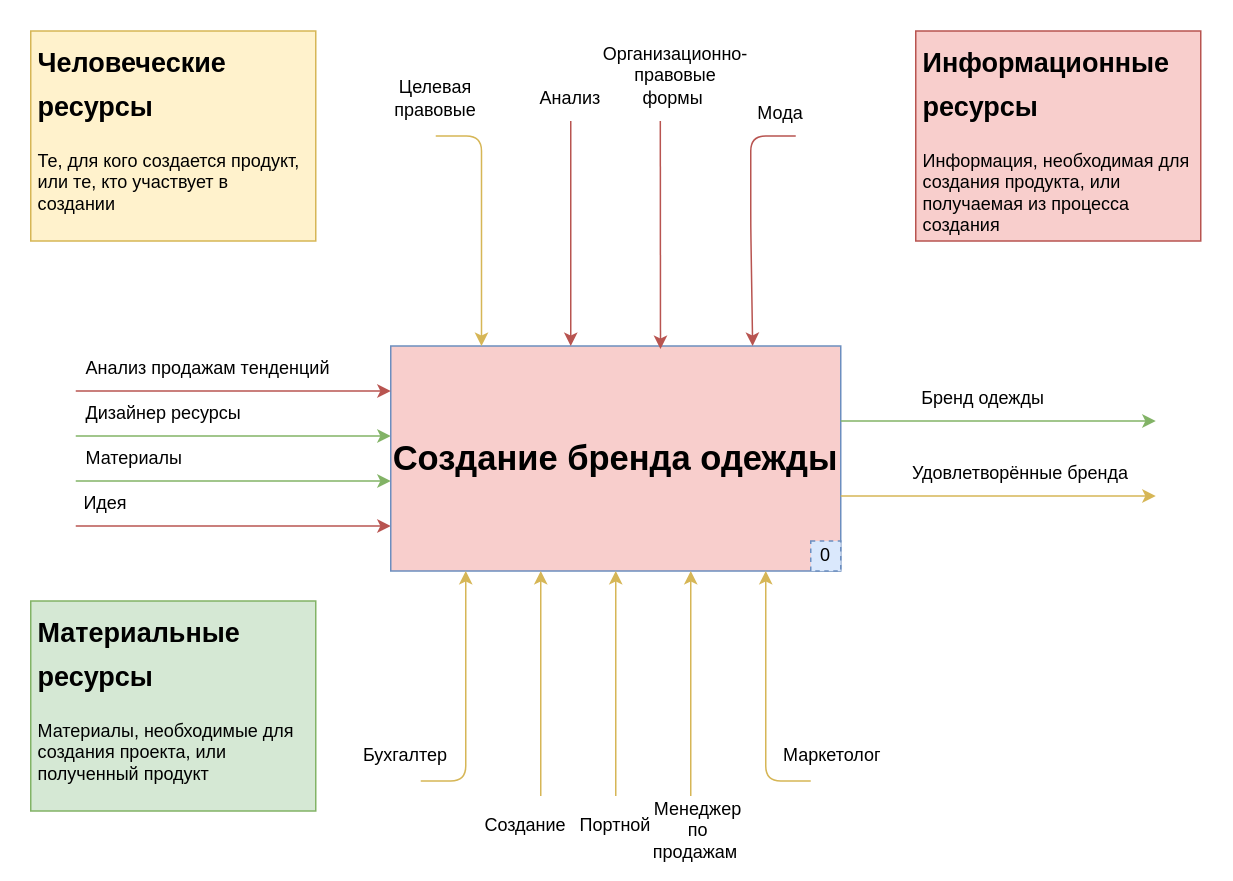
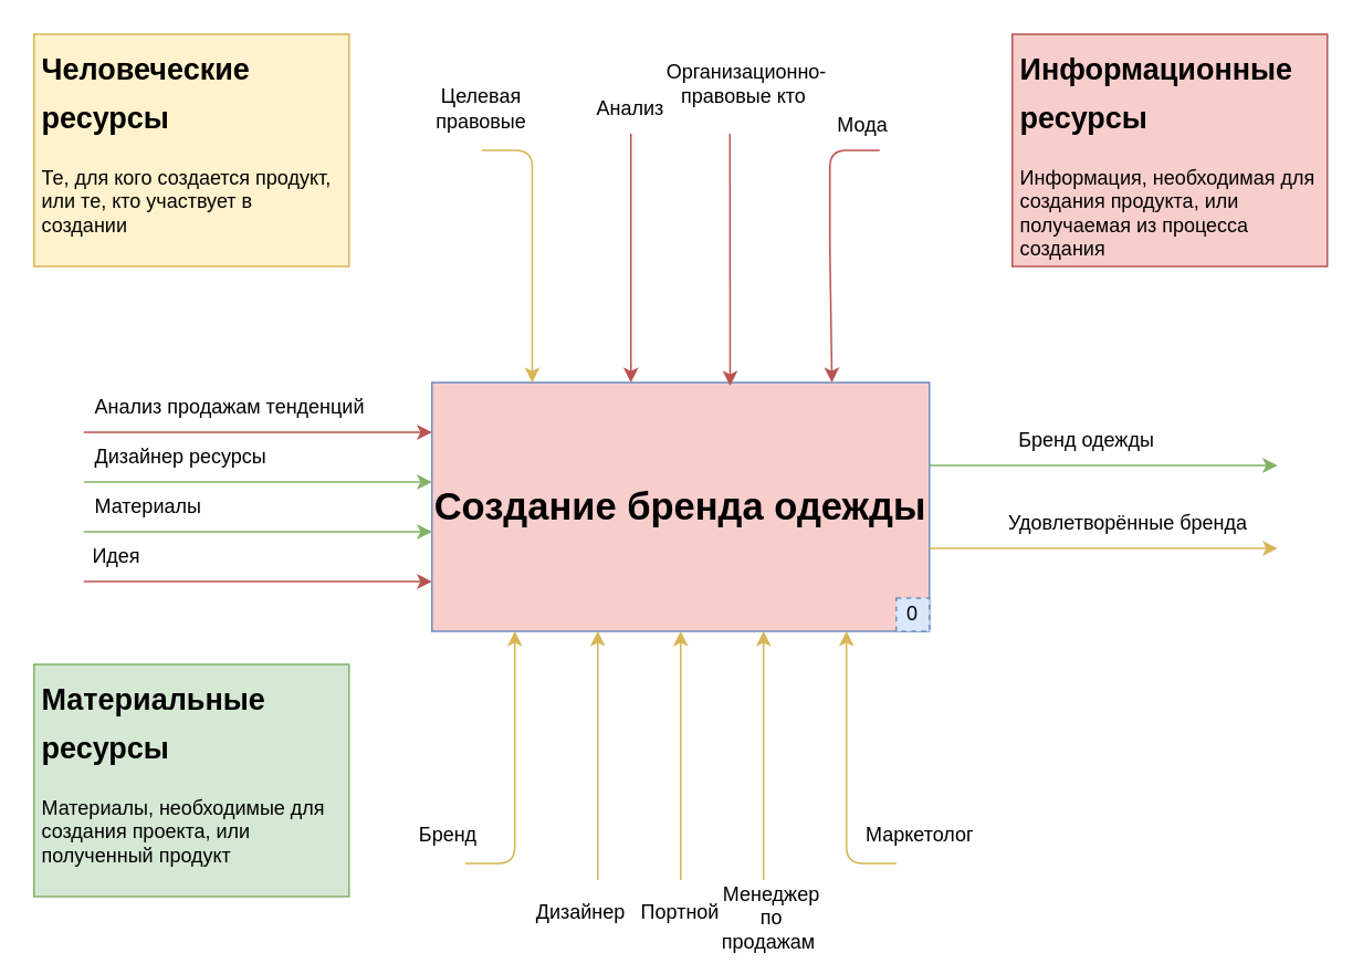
- <mxCell id="28" value="Организационно- правовые формы&amp;nbsp;" style="text;html=1;strokeColor=none;fillColor=none;align=center;verticalAlign=middle;whiteSpace=wrap;rounded=0;" parent="1" vertex="1"><mxGeometry x="400" y="30" width="100" height="40" as="geometry" /></mxCell>
+ <mxCell id="28" value="Организационно- правовые кто&amp;nbsp;" style="text;html=1;strokeColor=none;fillColor=none;align=center;verticalAlign=middle;whiteSpace=wrap;rounded=0;" parent="1" vertex="1"><mxGeometry x="400" y="30" width="100" height="40" as="geometry" /></mxCell>
- <mxCell id="25" value="Бухгалтер" style="text;html=1;strokeColor=none;fillColor=none;align=center;verticalAlign=middle;whiteSpace=wrap;rounded=0;" parent="1" vertex="1"><mxGeometry x="240" y="492.5" width="60" height="20" as="geometry" /></mxCell>
+ <mxCell id="25" value="Бренд" style="text;html=1;strokeColor=none;fillColor=none;align=center;verticalAlign=middle;whiteSpace=wrap;rounded=0;" parent="1" vertex="1"><mxGeometry x="240" y="492.5" width="60" height="20" as="geometry" /></mxCell>
- <mxCell id="17" value="Создание" style="text;html=1;strokeColor=none;fillColor=none;align=center;verticalAlign=middle;whiteSpace=wrap;rounded=0;" parent="1" vertex="1"><mxGeometry x="330" y="540" width="40" height="20" as="geometry" /></mxCell>
+ <mxCell id="17" value="Дизайнер" style="text;html=1;strokeColor=none;fillColor=none;align=center;verticalAlign=middle;whiteSpace=wrap;rounded=0;" parent="1" vertex="1"><mxGeometry x="330" y="540" width="40" height="20" as="geometry" /></mxCell>
